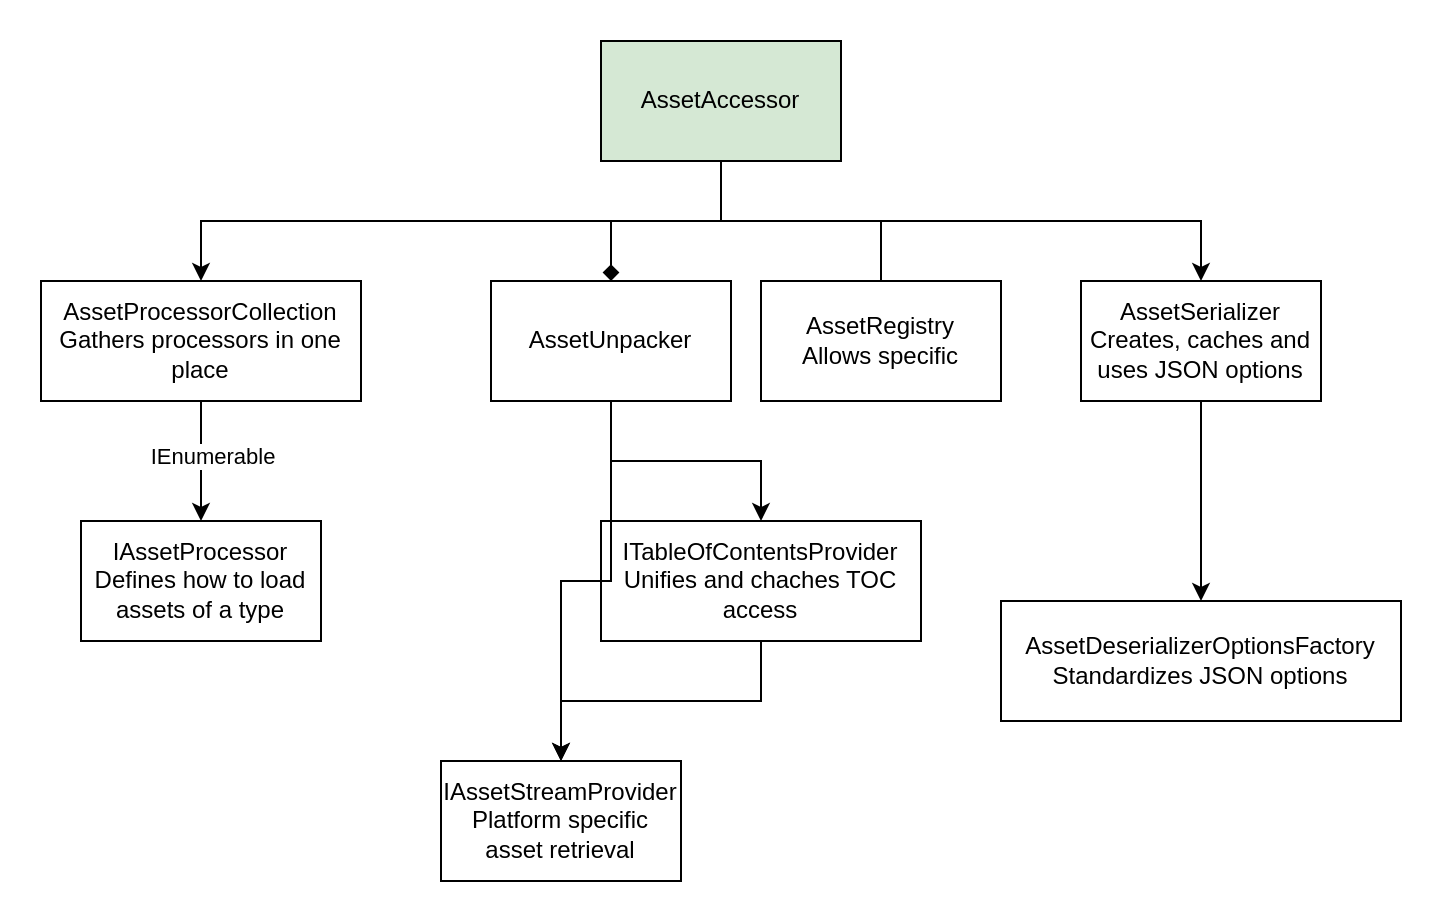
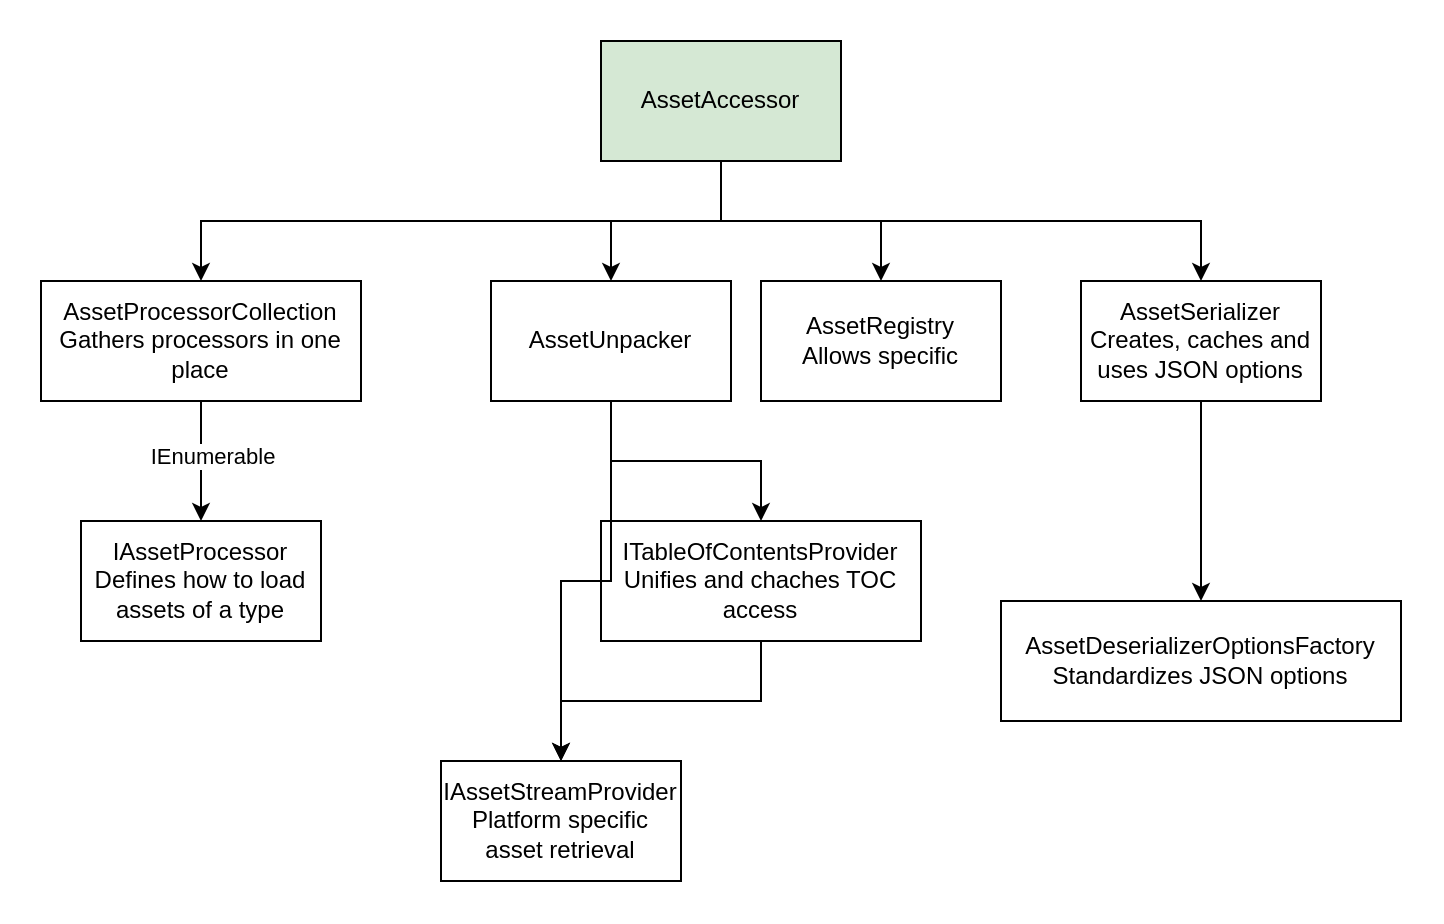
- <mxCell id="4" style="edgeStyle=orthogonalEdgeStyle;rounded=0;orthogonalLoop=1;jettySize=auto;html=1;exitX=0.5;exitY=1;exitDx=0;exitDy=0;endArrow=diamond;" edge="1" parent="1" source="6" target="20"><mxGeometry relative="1" as="geometry" /></mxCell>
+ <mxCell id="4" style="edgeStyle=orthogonalEdgeStyle;rounded=0;orthogonalLoop=1;jettySize=auto;html=1;exitX=0.5;exitY=1;exitDx=0;exitDy=0;" edge="1" parent="1" source="6" target="20"><mxGeometry relative="1" as="geometry" /></mxCell>
- <mxCell id="2" style="edgeStyle=orthogonalEdgeStyle;rounded=0;orthogonalLoop=1;jettySize=auto;html=1;exitX=0.5;exitY=1;exitDx=0;exitDy=0;endArrow=none;" parent="1" source="6" target="10" edge="1"><mxGeometry relative="1" as="geometry" /></mxCell>
+ <mxCell id="2" style="edgeStyle=orthogonalEdgeStyle;rounded=0;orthogonalLoop=1;jettySize=auto;html=1;exitX=0.5;exitY=1;exitDx=0;exitDy=0;" parent="1" source="6" target="10" edge="1"><mxGeometry relative="1" as="geometry" /></mxCell>
